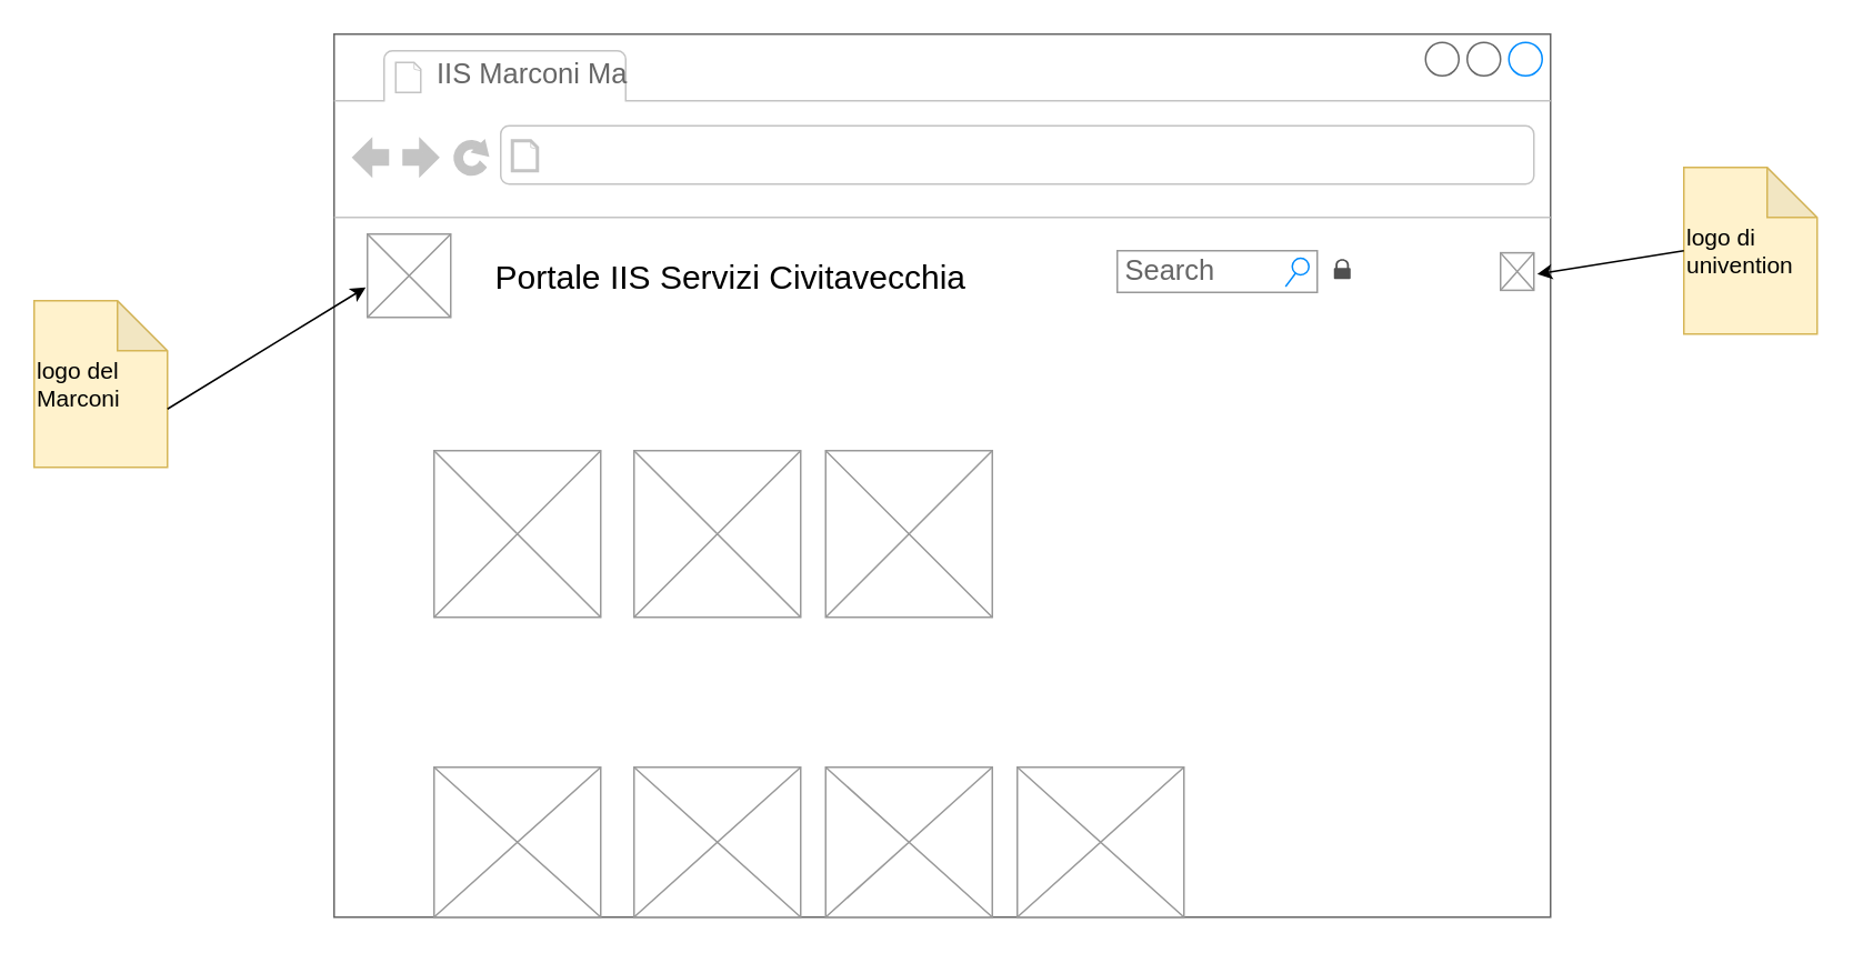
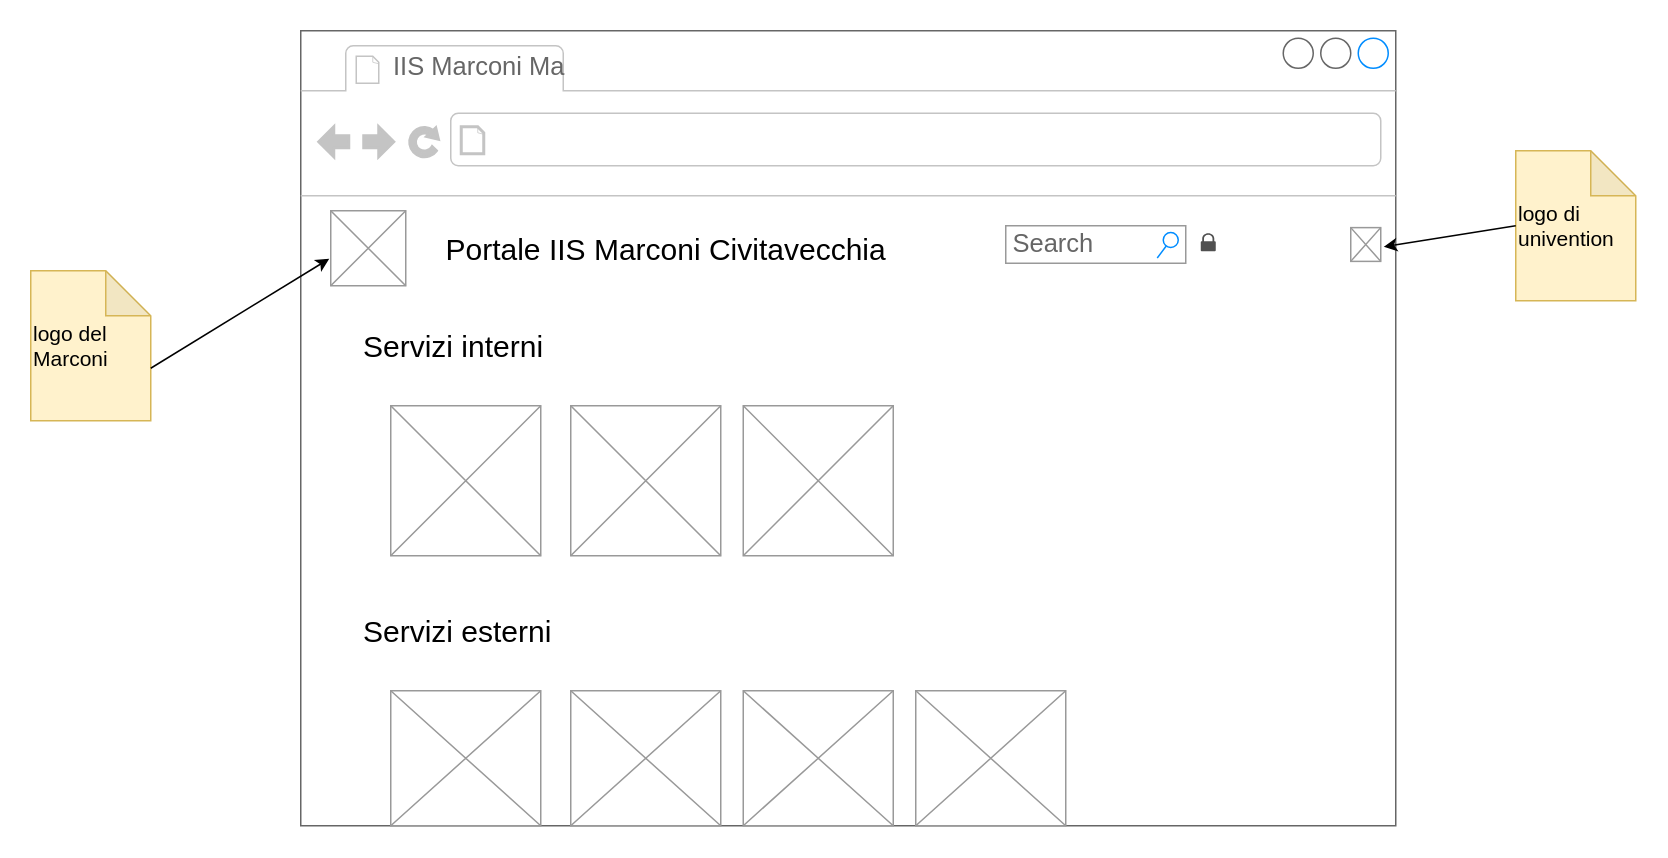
- <mxCell id="5" value="Portale IIS Servizi Civitavecchia" style="text;html=1;strokeColor=none;fillColor=none;align=left;verticalAlign=middle;whiteSpace=wrap;rounded=0;fontSize=20;" vertex="1" parent="2"><mxGeometry x="95" y="135" width="445" height="20" as="geometry" /></mxCell>
+ <mxCell id="5" value="Portale IIS Marconi Civitavecchia" style="text;html=1;strokeColor=none;fillColor=none;align=left;verticalAlign=middle;whiteSpace=wrap;rounded=0;fontSize=20;" vertex="1" parent="2"><mxGeometry x="95" y="135" width="445" height="20" as="geometry" /></mxCell>
+ <mxCell id="6" value="Servizi interni" style="text;html=1;strokeColor=none;fillColor=none;align=left;verticalAlign=middle;whiteSpace=wrap;rounded=0;fontSize=20;" vertex="1" parent="2"><mxGeometry x="40" y="190" width="150" height="40" as="geometry" /></mxCell>
+ <mxCell id="10" value="Servizi esterni" style="text;html=1;strokeColor=none;fillColor=none;align=left;verticalAlign=middle;whiteSpace=wrap;rounded=0;fontSize=20;" vertex="1" parent="2"><mxGeometry x="40" y="380" width="150" height="40" as="geometry" /></mxCell>
